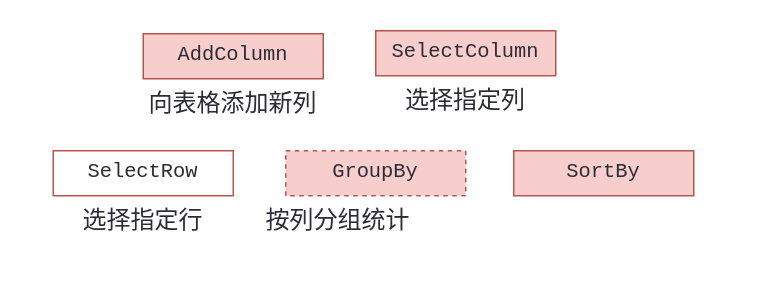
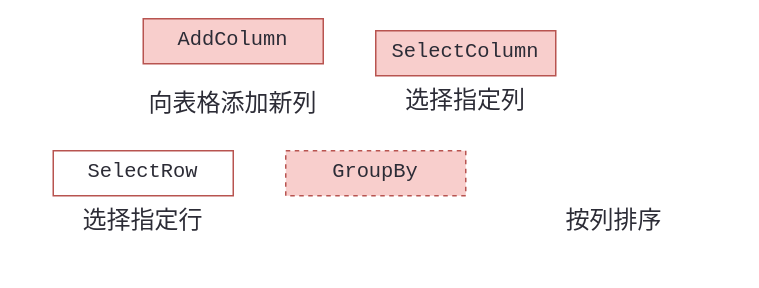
- <mxCell id="2" value="&lt;span style=&quot;color: rgb(44, 44, 54); font-family: ui-monospace, SFMono-Regular, &amp;quot;SF Mono&amp;quot;, Menlo, Consolas, &amp;quot;Liberation Mono&amp;quot;, monospace; font-size: 13.6px; text-align: left; white-space-collapse: break-spaces;&quot;&gt;AddColumn&lt;/span&gt;" style="rounded=0;whiteSpace=wrap;html=1;fillColor=#f8cecc;strokeColor=#b85450;" vertex="1" parent="1"><mxGeometry x="95" y="22" width="120" height="30" as="geometry" /></mxCell>
+ <mxCell id="2" value="&lt;span style=&quot;color: rgb(44, 44, 54); font-family: ui-monospace, SFMono-Regular, &amp;quot;SF Mono&amp;quot;, Menlo, Consolas, &amp;quot;Liberation Mono&amp;quot;, monospace; font-size: 13.6px; text-align: left; white-space-collapse: break-spaces;&quot;&gt;AddColumn&lt;/span&gt;" style="rounded=0;whiteSpace=wrap;html=1;fillColor=#f8cecc;strokeColor=#b85450;" vertex="1" parent="1"><mxGeometry x="95" y="12" width="120" height="30" as="geometry" /></mxCell>
- <mxCell id="10" value="&lt;span style=&quot;color: rgb(44, 44, 54); font-family: ui-monospace, SFMono-Regular, &amp;quot;SF Mono&amp;quot;, Menlo, Consolas, &amp;quot;Liberation Mono&amp;quot;, monospace; font-size: 13.6px; text-align: left; white-space-collapse: break-spaces;&quot;&gt;SortBy&lt;/span&gt;" style="rounded=0;whiteSpace=wrap;html=1;fillColor=#f8cecc;strokeColor=#b85450;" vertex="1" parent="1"><mxGeometry x="342" y="100" width="120" height="30" as="geometry" /></mxCell>
- <mxCell id="9" value="&lt;span style=&quot;color: rgb(44, 44, 54); font-family: -apple-system, blinkmacsystemfont, &amp;quot;Helvetica Neue&amp;quot;, helvetica, &amp;quot;segoe ui&amp;quot;, arial, roboto, &amp;quot;PingFang SC&amp;quot;, miui, &amp;quot;Hiragino Sans GB&amp;quot;, &amp;quot;Microsoft Yahei&amp;quot;, sans-serif, &amp;quot;Source Han Serif&amp;quot;; font-size: 16px; background-color: rgb(255, 255, 255);&quot;&gt;按列分组统计&lt;/span&gt;" style="text;whiteSpace=wrap;html=1;align=left;" vertex="1" parent="1"><mxGeometry x="175" y="130" width="150" height="40" as="geometry" /></mxCell>
+ <mxCell id="11" value="&lt;span style=&quot;color: rgb(44, 44, 54); font-family: -apple-system, blinkmacsystemfont, &amp;quot;Helvetica Neue&amp;quot;, helvetica, &amp;quot;segoe ui&amp;quot;, arial, roboto, &amp;quot;PingFang SC&amp;quot;, miui, &amp;quot;Hiragino Sans GB&amp;quot;, &amp;quot;Microsoft Yahei&amp;quot;, sans-serif, &amp;quot;Source Han Serif&amp;quot;; font-size: 16px; background-color: rgb(255, 255, 255);&quot;&gt;按列排序&lt;/span&gt;" style="text;whiteSpace=wrap;html=1;align=center;" vertex="1" parent="1"><mxGeometry x="334" y="130" width="150" height="40" as="geometry" /></mxCell>
